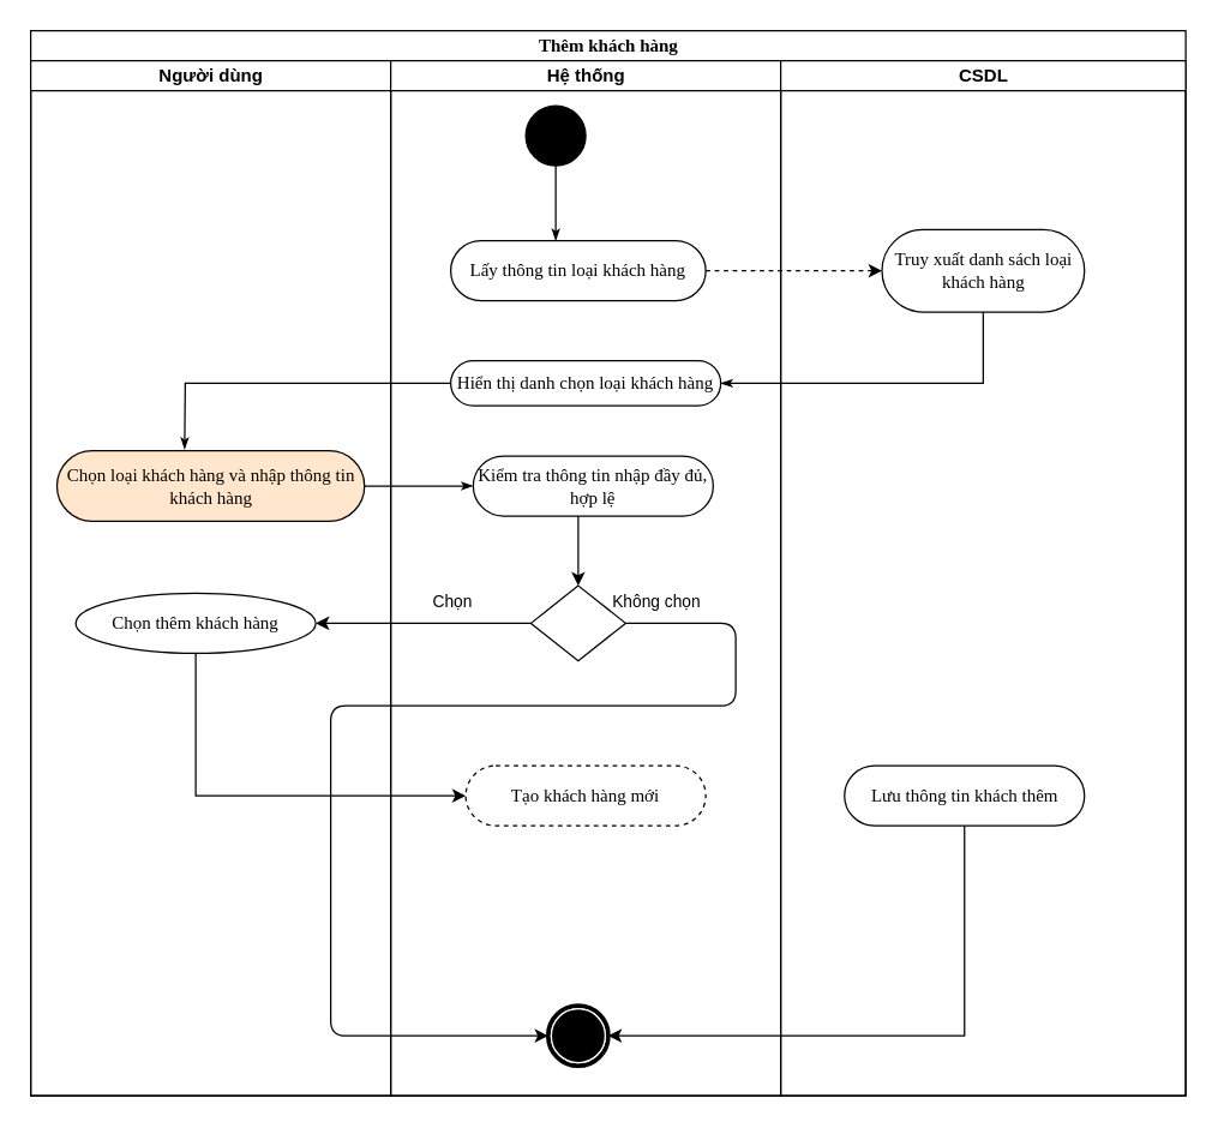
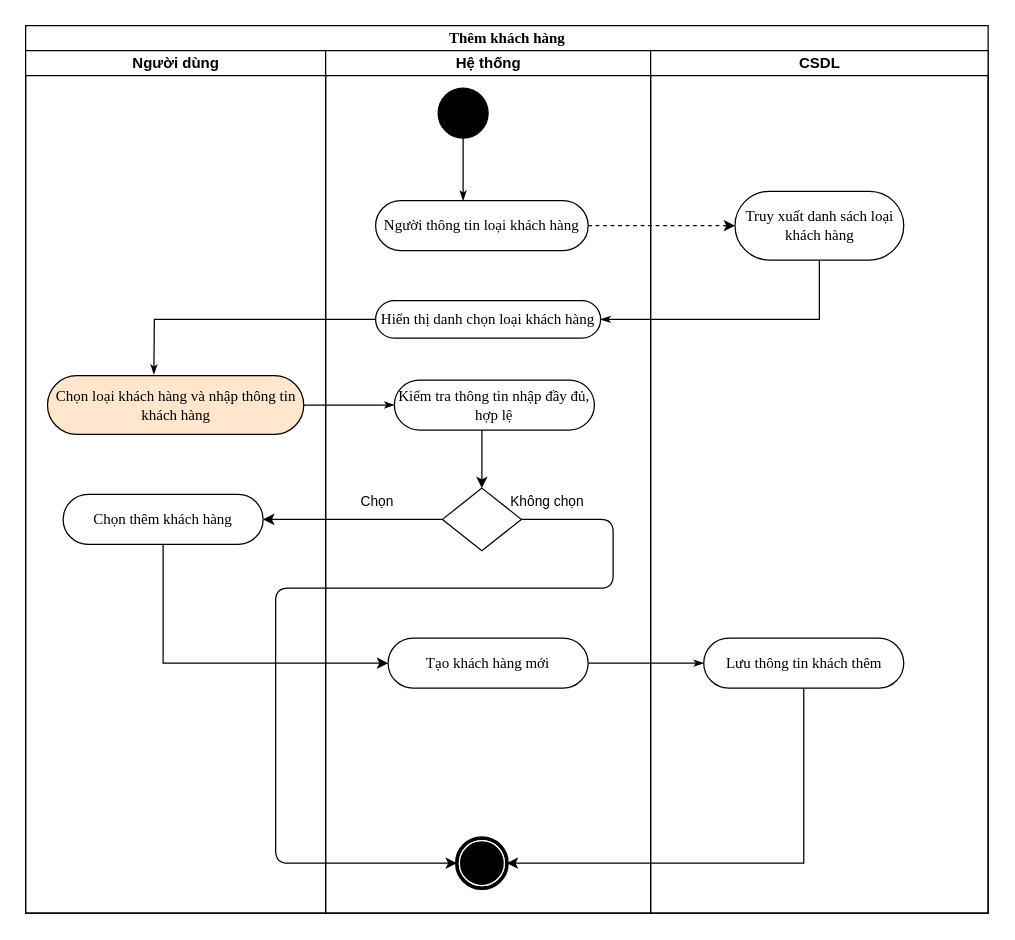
- <mxCell id="10" value="&lt;font style=&quot;font-size: 12px&quot;&gt;Lấy thông tin loại khách hàng&lt;/font&gt;" style="rounded=1;whiteSpace=wrap;html=1;shadow=0;comic=0;labelBackgroundColor=none;strokeWidth=1;fontFamily=Verdana;fontSize=12;align=center;arcSize=50;" vertex="1" parent="7"><mxGeometry x="40" y="120" width="170" height="40" as="geometry" /></mxCell>
+ <mxCell id="10" value="&lt;font style=&quot;font-size: 12px&quot;&gt;Người thông tin loại khách hàng&lt;/font&gt;" style="rounded=1;whiteSpace=wrap;html=1;shadow=0;comic=0;labelBackgroundColor=none;strokeWidth=1;fontFamily=Verdana;fontSize=12;align=center;arcSize=50;" vertex="1" parent="7"><mxGeometry x="40" y="120" width="170" height="40" as="geometry" /></mxCell>
- <mxCell id="6" value="Chọn thêm khách hàng" style="ellipse;whiteSpace=wrap;html=1;shadow=0;comic=0;labelBackgroundColor=none;strokeWidth=1;fontFamily=Verdana;fontSize=12;align=center;arcSize=50;" vertex="1" parent="4"><mxGeometry x="30" y="355" width="160" height="40" as="geometry" /></mxCell>
+ <mxCell id="6" value="Chọn thêm khách hàng" style="rounded=1;whiteSpace=wrap;html=1;shadow=0;comic=0;labelBackgroundColor=none;strokeWidth=1;fontFamily=Verdana;fontSize=12;align=center;arcSize=50;" vertex="1" parent="4"><mxGeometry x="30" y="355" width="160" height="40" as="geometry" /></mxCell>
- <mxCell id="9" value="Tạo khách hàng mới" style="rounded=1;whiteSpace=wrap;html=1;shadow=0;comic=0;labelBackgroundColor=none;strokeWidth=1;fontFamily=Verdana;fontSize=12;align=center;arcSize=50;dashed=1;" vertex="1" parent="7"><mxGeometry x="50" y="470" width="160" height="40" as="geometry" /></mxCell>
+ <mxCell id="9" value="Tạo khách hàng mới" style="rounded=1;whiteSpace=wrap;html=1;shadow=0;comic=0;labelBackgroundColor=none;strokeWidth=1;fontFamily=Verdana;fontSize=12;align=center;arcSize=50;" vertex="1" parent="7"><mxGeometry x="50" y="470" width="160" height="40" as="geometry" /></mxCell>
+ <mxCell id="29" style="rounded=0;html=1;labelBackgroundColor=none;startArrow=none;startFill=0;startSize=5;endArrow=classicThin;endFill=1;endSize=5;jettySize=auto;orthogonalLoop=1;strokeWidth=1;fontFamily=Verdana;fontSize=12;exitX=1;exitY=0.5;exitDx=0;exitDy=0;entryX=0;entryY=0.5;entryDx=0;entryDy=0;" edge="1" parent="2" source="9" target="21"><mxGeometry relative="1" as="geometry"><mxPoint x="480" y="710" as="sourcePoint" /><mxPoint x="541" y="709.5" as="targetPoint" /><Array as="points" /></mxGeometry></mxCell>
